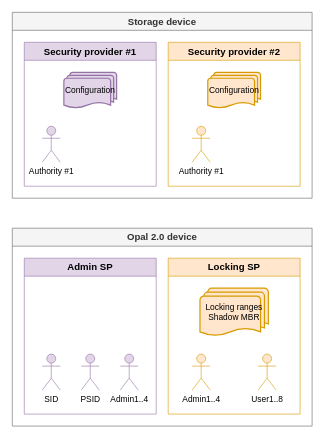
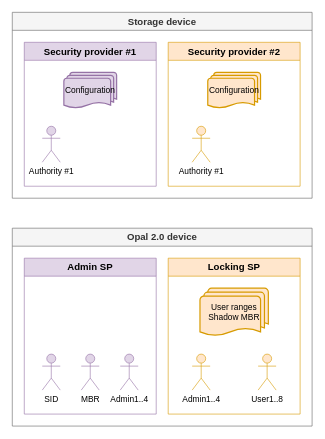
- <mxCell id="17" value="Locking ranges&lt;br&gt;Shadow MBR" style="strokeWidth=2;html=1;shape=mxgraph.flowchart.multi-document;whiteSpace=wrap;fontSize=14;fillColor=#ffe6cc;strokeColor=#d79b00;" vertex="1" parent="14"><mxGeometry x="53" y="50" width="114" height="80" as="geometry" /></mxCell>
+ <mxCell id="17" value="User ranges&lt;br&gt;Shadow MBR" style="strokeWidth=2;html=1;shape=mxgraph.flowchart.multi-document;whiteSpace=wrap;fontSize=14;fillColor=#ffe6cc;strokeColor=#d79b00;" vertex="1" parent="14"><mxGeometry x="53" y="50" width="114" height="80" as="geometry" /></mxCell>
- <mxCell id="12" value="PSID" style="shape=umlActor;verticalLabelPosition=bottom;verticalAlign=top;html=1;outlineConnect=0;fontSize=14;fillColor=#e1d5e7;strokeColor=#9673a6;" vertex="1" parent="10"><mxGeometry x="95" y="160" width="30" height="60" as="geometry" /></mxCell>
+ <mxCell id="12" value="MBR" style="shape=umlActor;verticalLabelPosition=bottom;verticalAlign=top;html=1;outlineConnect=0;fontSize=14;fillColor=#e1d5e7;strokeColor=#9673a6;" vertex="1" parent="10"><mxGeometry x="95" y="160" width="30" height="60" as="geometry" /></mxCell>
